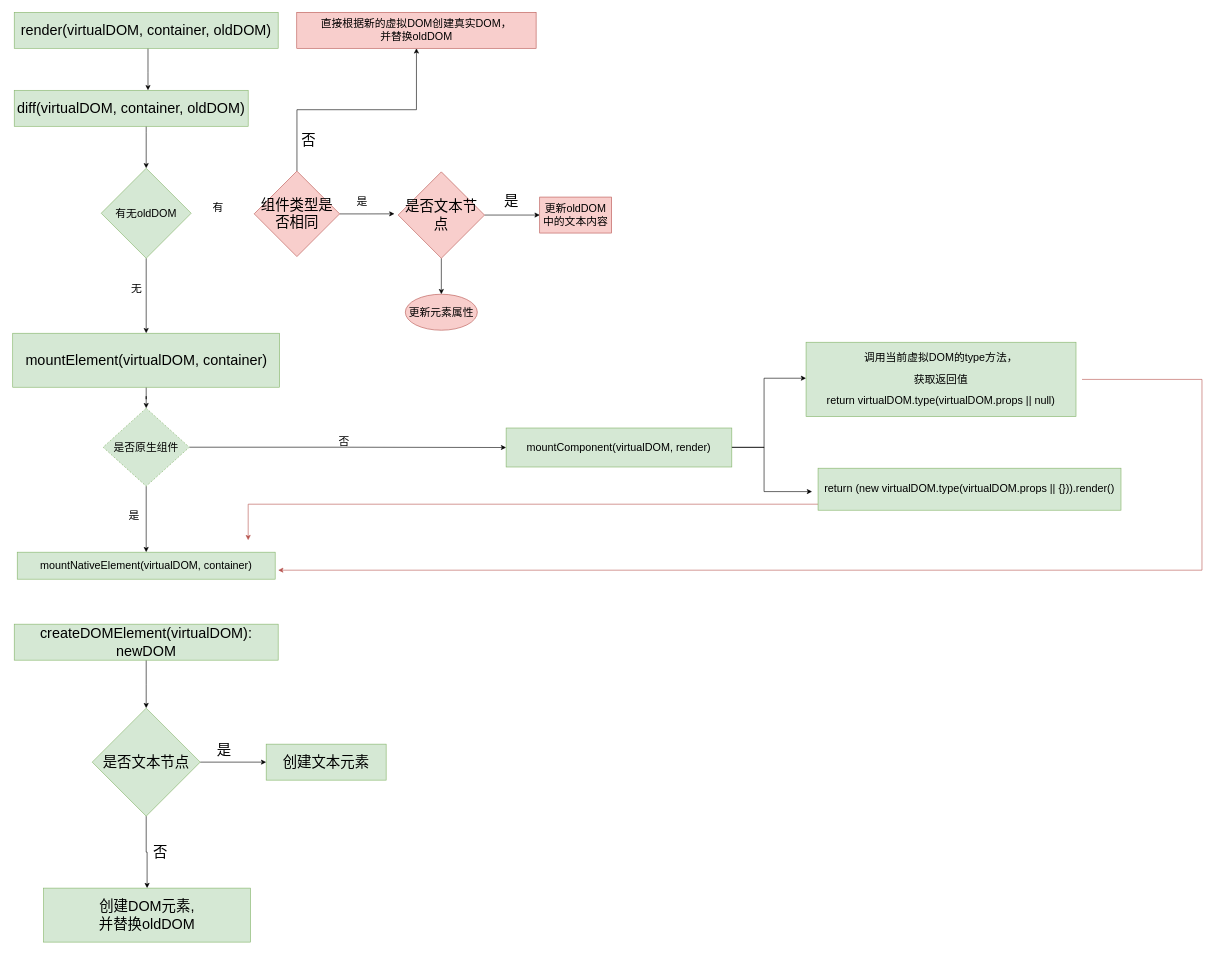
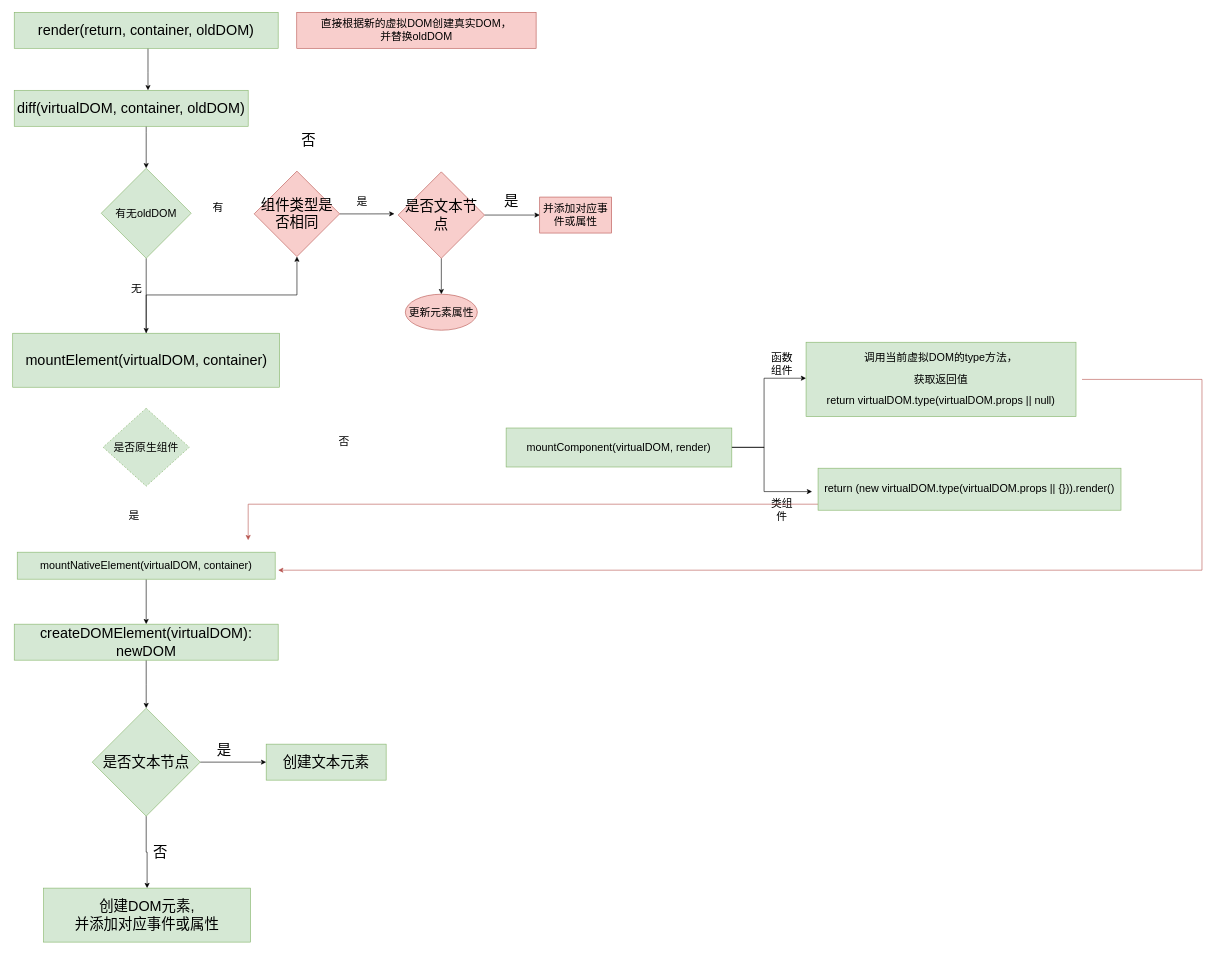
- <mxCell id="3" value="&lt;font style=&quot;font-size: 24px&quot;&gt;render(virtualDOM, container, oldDOM)&lt;/font&gt;" style="rounded=0;whiteSpace=wrap;html=1;fillColor=#d5e8d4;strokeColor=#82b366;" parent="1" vertex="1"><mxGeometry x="23" y="20" width="440" height="60" as="geometry" /></mxCell>
+ <mxCell id="3" value="&lt;font style=&quot;font-size: 24px&quot;&gt;render(return, container, oldDOM)&lt;/font&gt;" style="rounded=0;whiteSpace=wrap;html=1;fillColor=#d5e8d4;strokeColor=#82b366;" parent="1" vertex="1"><mxGeometry x="23" y="20" width="440" height="60" as="geometry" /></mxCell>
- <mxCell id="31" value="" style="edgeStyle=orthogonalEdgeStyle;rounded=0;orthogonalLoop=1;jettySize=auto;html=1;" edge="1" parent="1" source="32" target="40"><mxGeometry relative="1" as="geometry" /></mxCell>
- <mxCell id="37" value="&lt;font style=&quot;font-size: 18px&quot;&gt;更新oldDOM中的文本内容&lt;/font&gt;" style="whiteSpace=wrap;html=1;strokeColor=#b85450;fillColor=#f8cecc;" vertex="1" parent="1"><mxGeometry x="899" y="328" width="120" height="60" as="geometry" /></mxCell>
+ <mxCell id="37" value="&lt;font style=&quot;font-size: 18px&quot;&gt;并添加对应事件或属性&lt;/font&gt;" style="whiteSpace=wrap;html=1;strokeColor=#b85450;fillColor=#f8cecc;" vertex="1" parent="1"><mxGeometry x="899" y="328" width="120" height="60" as="geometry" /></mxCell>
+ <mxCell id="23" value="&lt;font style=&quot;font-size: 18px&quot;&gt;函数组件&lt;/font&gt;" style="text;html=1;strokeColor=none;fillColor=none;align=center;verticalAlign=middle;whiteSpace=wrap;rounded=0;" parent="1" vertex="1"><mxGeometry x="1283" y="596" width="40" height="20" as="geometry" /></mxCell>
- <mxCell id="8" value="" style="edgeStyle=orthogonalEdgeStyle;rounded=0;orthogonalLoop=1;jettySize=auto;html=1;" parent="1" source="9" target="14" edge="1"><mxGeometry relative="1" as="geometry" /></mxCell>
+ <mxCell id="8" value="" style="edgeStyle=orthogonalEdgeStyle;rounded=0;orthogonalLoop=1;jettySize=auto;html=1;" parent="1" source="9" target="32" edge="1"><mxGeometry relative="1" as="geometry" /></mxCell>
- <mxCell id="13" value="" style="edgeStyle=orthogonalEdgeStyle;rounded=0;orthogonalLoop=1;jettySize=auto;html=1;" parent="1" source="14" target="19" edge="1"><mxGeometry relative="1" as="geometry" /></mxCell>
+ <mxCell id="25" value="&lt;font style=&quot;font-size: 18px&quot;&gt;类组件&lt;/font&gt;" style="text;html=1;strokeColor=none;fillColor=none;align=center;verticalAlign=middle;whiteSpace=wrap;rounded=0;" parent="1" vertex="1"><mxGeometry x="1283" y="840" width="40" height="20" as="geometry" /></mxCell>
- <mxCell id="12" value="" style="edgeStyle=orthogonalEdgeStyle;rounded=0;orthogonalLoop=1;jettySize=auto;html=1;" parent="1" source="14" target="16" edge="1"><mxGeometry relative="1" as="geometry" /></mxCell>
+ <mxCell id="15" value="" style="edgeStyle=orthogonalEdgeStyle;rounded=0;orthogonalLoop=1;jettySize=auto;html=1;" parent="1" source="16" target="29" edge="1"><mxGeometry relative="1" as="geometry" /></mxCell>
- <mxCell id="45" value="&lt;font style=&quot;font-size: 24px&quot;&gt;创建DOM元素,&lt;br&gt;并替换oldDOM&lt;br&gt;&lt;/font&gt;" style="whiteSpace=wrap;html=1;strokeColor=#82b366;fillColor=#d5e8d4;" vertex="1" parent="1"><mxGeometry x="72" y="1480" width="345" height="90" as="geometry" /></mxCell>
+ <mxCell id="45" value="&lt;font style=&quot;font-size: 24px&quot;&gt;创建DOM元素,&lt;br&gt;并添加对应事件或属性&lt;br&gt;&lt;/font&gt;" style="whiteSpace=wrap;html=1;strokeColor=#82b366;fillColor=#d5e8d4;" vertex="1" parent="1"><mxGeometry x="72" y="1480" width="345" height="90" as="geometry" /></mxCell>
